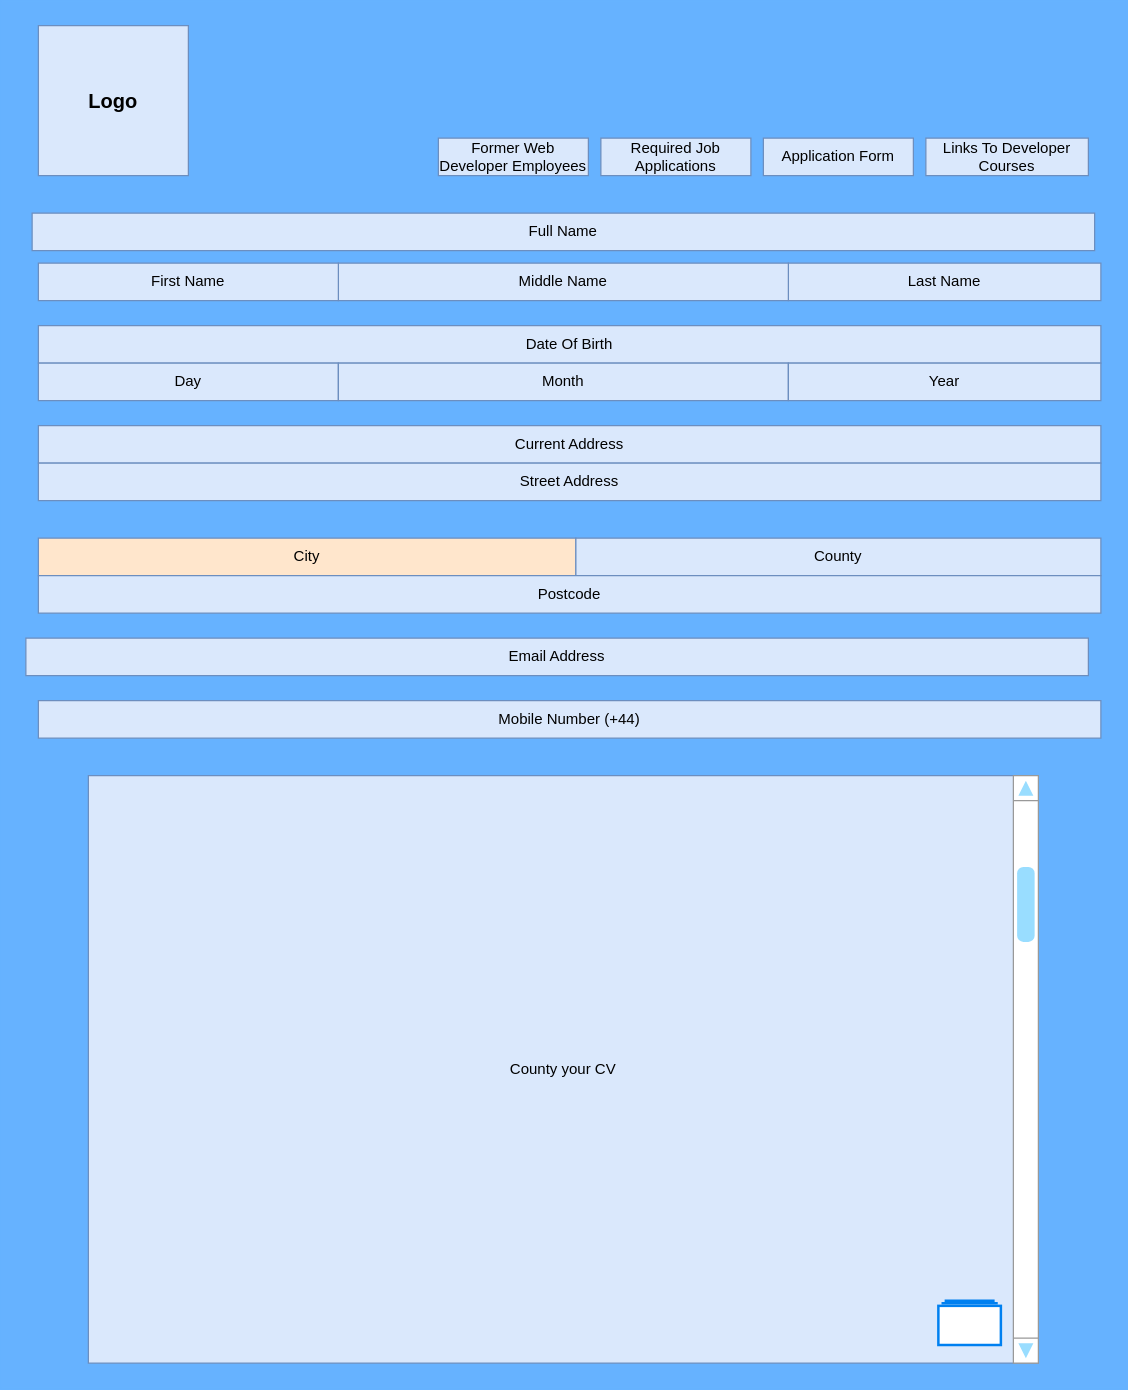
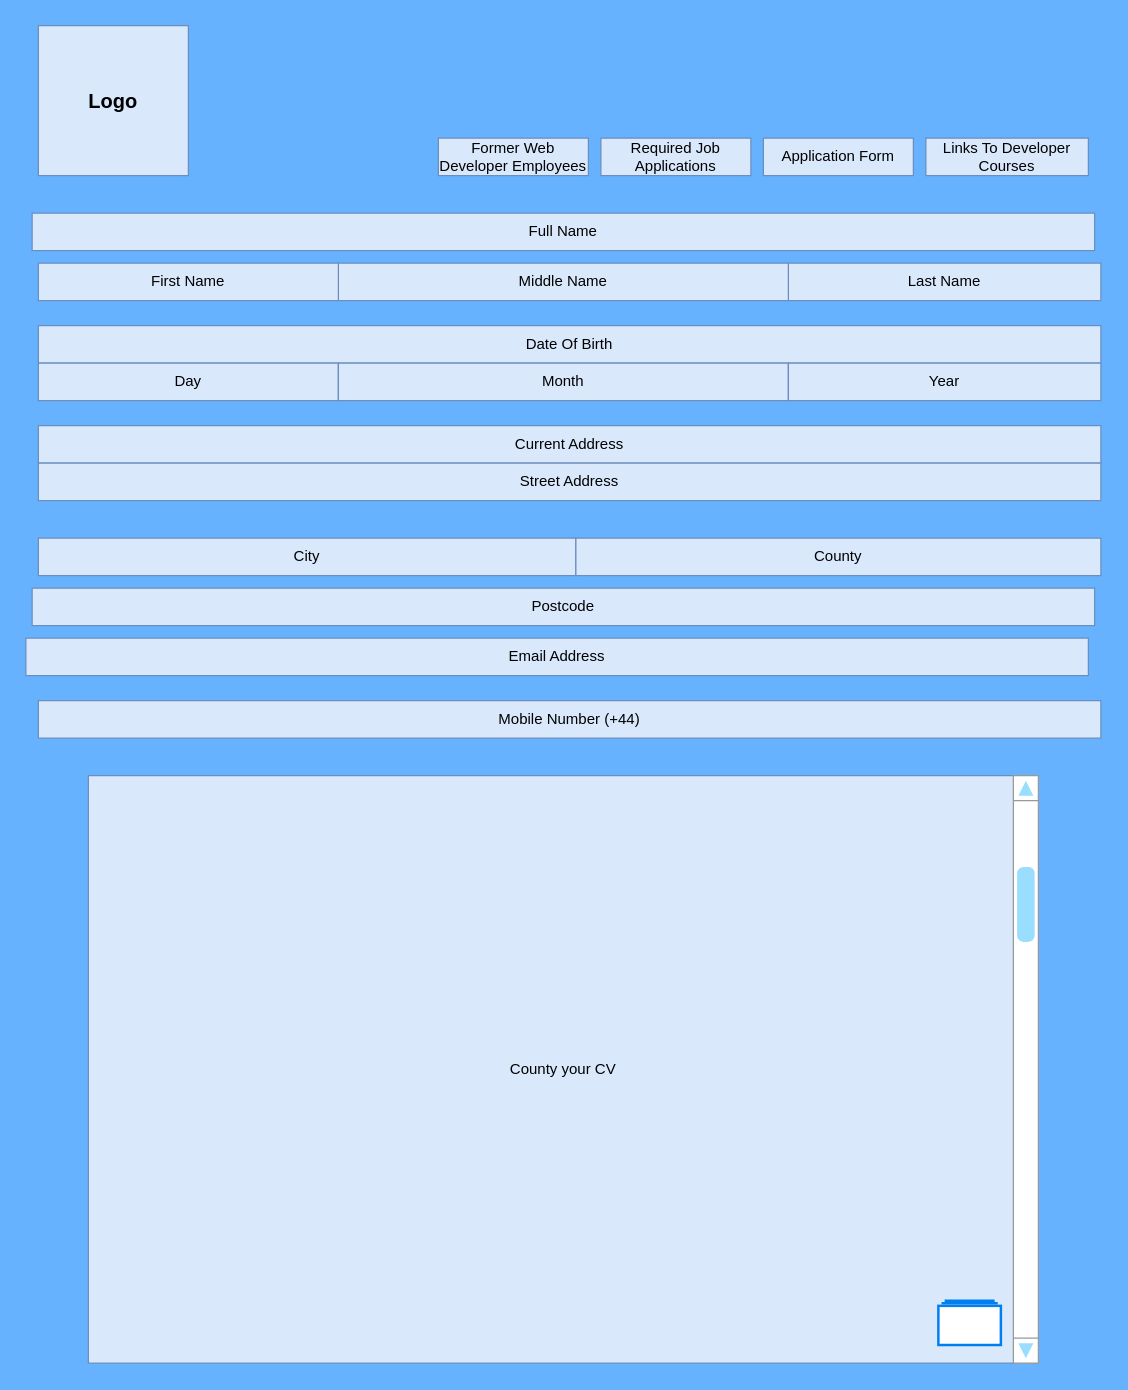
- <mxCell id="17" value="City" style="rounded=0;whiteSpace=wrap;html=1;align=center;fillColor=#ffe6cc;strokeColor=#6c8ebf;" vertex="1" parent="1"><mxGeometry y="430" width="430" height="30" as="geometry" x="30" /></mxCell>
+ <mxCell id="17" value="City" style="rounded=0;whiteSpace=wrap;html=1;align=center;fillColor=#dae8fc;strokeColor=#6c8ebf;" vertex="1" parent="1"><mxGeometry y="430" width="430" height="30" as="geometry" x="30" /></mxCell>
- <mxCell id="19" value="Postcode" style="rounded=0;whiteSpace=wrap;html=1;align=center;fillColor=#dae8fc;strokeColor=#6c8ebf;" vertex="1" parent="1"><mxGeometry y="460" width="850" height="30" as="geometry" x="30" /></mxCell>
+ <mxCell id="19" value="Postcode" style="rounded=0;whiteSpace=wrap;html=1;align=center;fillColor=#dae8fc;strokeColor=#6c8ebf;" vertex="1" parent="1"><mxGeometry x="25" y="470" width="850" height="30" as="geometry" /></mxCell>
